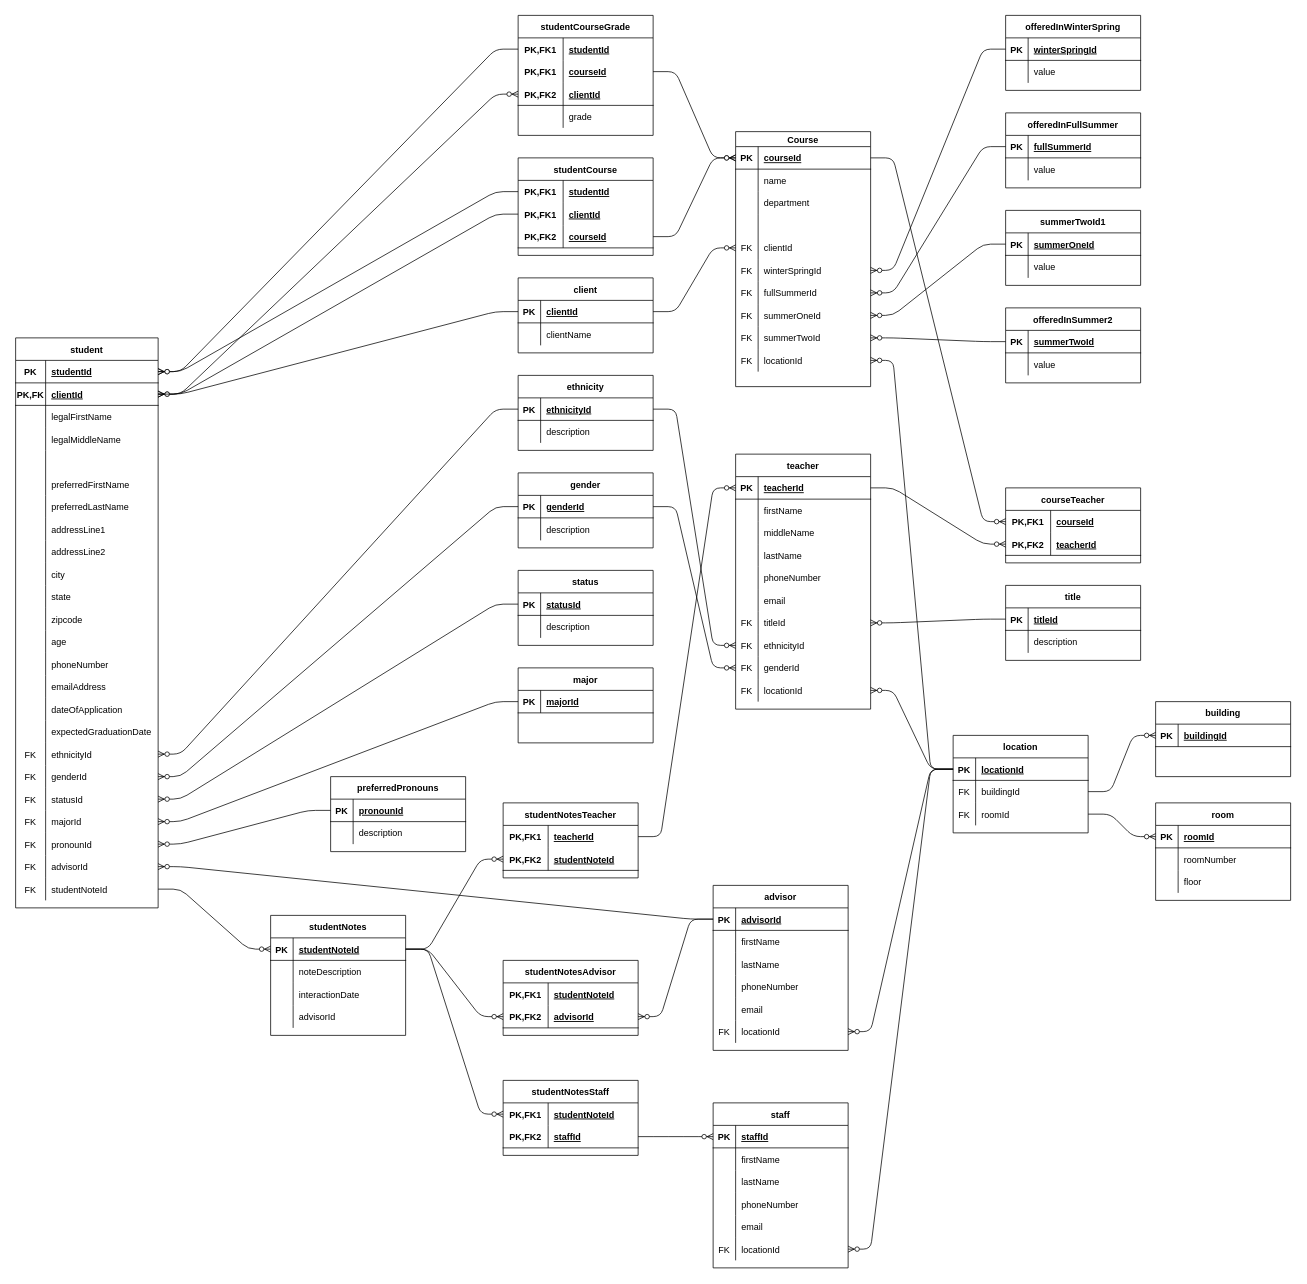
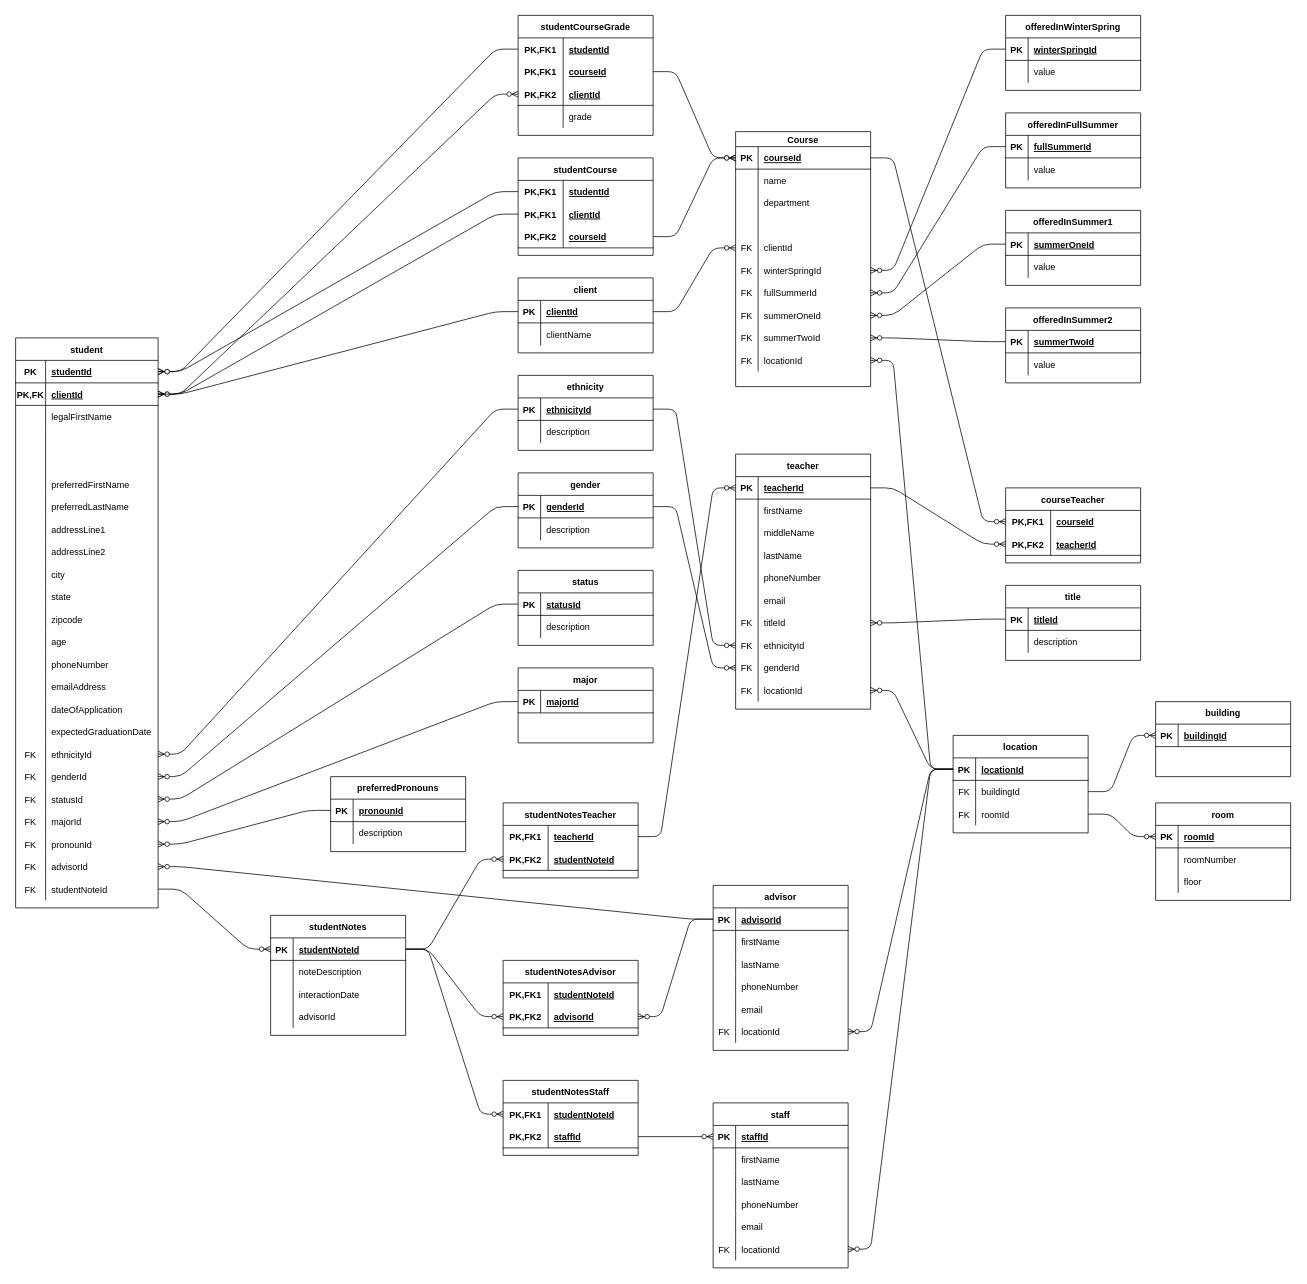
- <mxCell id="311" value="summerTwoId1" style="shape=table;startSize=30;container=1;collapsible=1;childLayout=tableLayout;fixedRows=1;rowLines=0;fontStyle=1;align=center;resizeLast=1;" parent="1" vertex="1"><mxGeometry y="280" width="180" height="100" as="geometry" x="1340" /></mxCell>
+ <mxCell id="311" value="offeredInSummer1" style="shape=table;startSize=30;container=1;collapsible=1;childLayout=tableLayout;fixedRows=1;rowLines=0;fontStyle=1;align=center;resizeLast=1;" parent="1" vertex="1"><mxGeometry y="280" width="180" height="100" as="geometry" x="1340" /></mxCell>
- <mxCell id="116" value="legalMiddleName" style="shape=partialRectangle;connectable=0;fillColor=none;top=0;left=0;bottom=0;right=0;align=left;spacingLeft=6;overflow=hidden;" parent="114" vertex="1"><mxGeometry x="40" width="150" height="30" as="geometry" /></mxCell>
